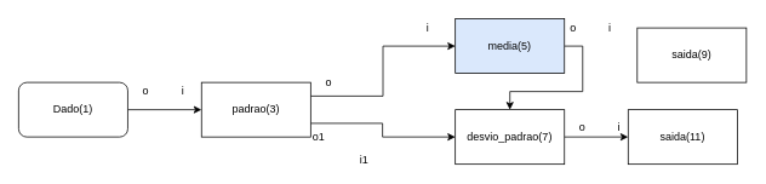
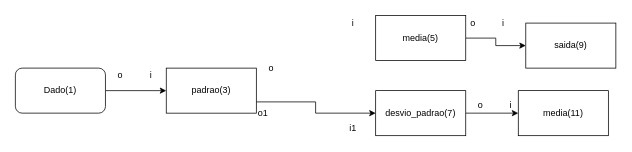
- <mxCell id="6" value="media(5)" style="rounded=0;whiteSpace=wrap;html=1;fillColor=#dae8fc;" parent="1" vertex="1"><mxGeometry x="500" y="20" width="120" height="60" as="geometry" /></mxCell>
+ <mxCell id="6" value="media(5)" style="rounded=0;whiteSpace=wrap;html=1;" parent="1" vertex="1"><mxGeometry x="500" y="20" width="120" height="60" as="geometry" /></mxCell>
- <mxCell id="5" style="edgeStyle=orthogonalEdgeStyle;rounded=0;orthogonalLoop=1;jettySize=auto;html=1;exitX=1;exitY=0.5;exitDx=0;exitDy=0;" parent="1" source="6" target="8" edge="1"><mxGeometry relative="1" as="geometry" /></mxCell>
+ <mxCell id="5" style="edgeStyle=orthogonalEdgeStyle;rounded=0;orthogonalLoop=1;jettySize=auto;html=1;exitX=1;exitY=0.5;exitDx=0;exitDy=0;entryX=0;entryY=0.5;entryDx=0;entryDy=0;" parent="1" source="6" target="17" edge="1"><mxGeometry relative="1" as="geometry" /></mxCell>
- <mxCell id="2" style="edgeStyle=orthogonalEdgeStyle;rounded=0;orthogonalLoop=1;jettySize=auto;html=1;exitX=1;exitY=0.25;exitDx=0;exitDy=0;entryX=0;entryY=0.5;entryDx=0;entryDy=0;" parent="1" source="4" target="6" edge="1"><mxGeometry relative="1" as="geometry" /></mxCell>
- <mxCell id="20" value="saida(11)" style="rounded=0;whiteSpace=wrap;html=1;" vertex="1" parent="1"><mxGeometry x="690" y="120" width="120" height="60" as="geometry" /></mxCell>
+ <mxCell id="20" value="media(11)" style="rounded=0;whiteSpace=wrap;html=1;" vertex="1" parent="1"><mxGeometry x="690" y="120" width="120" height="60" as="geometry" /></mxCell>
- <mxCell id="14" value="i1" style="text;html=1;strokeColor=none;fillColor=none;align=center;verticalAlign=middle;whiteSpace=wrap;rounded=0;" parent="1" vertex="1"><mxGeometry x="380" y="165" width="40" height="20" as="geometry" /></mxCell>
+ <mxCell id="14" value="i1" style="text;html=1;strokeColor=none;fillColor=none;align=center;verticalAlign=middle;whiteSpace=wrap;rounded=0;" parent="1" vertex="1"><mxGeometry x="450" y="160" width="40" height="20" as="geometry" /></mxCell>
